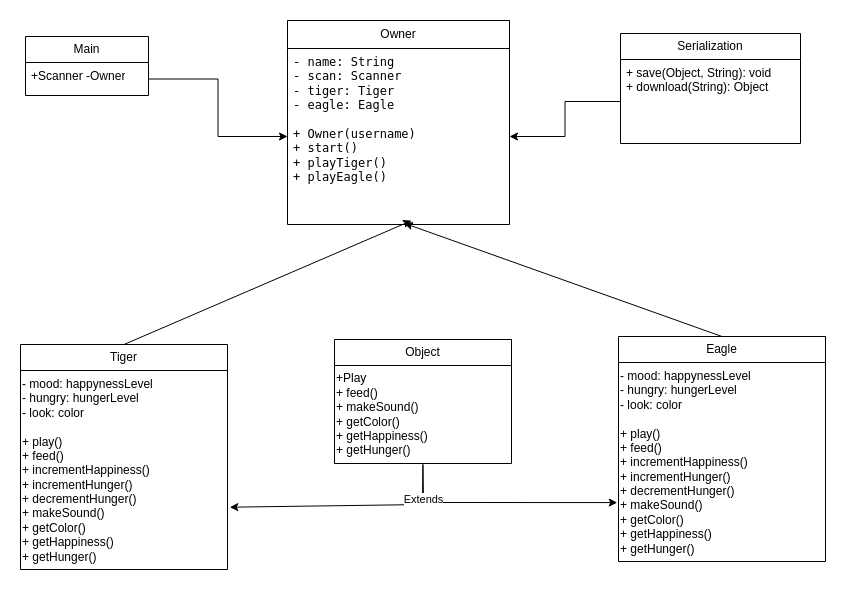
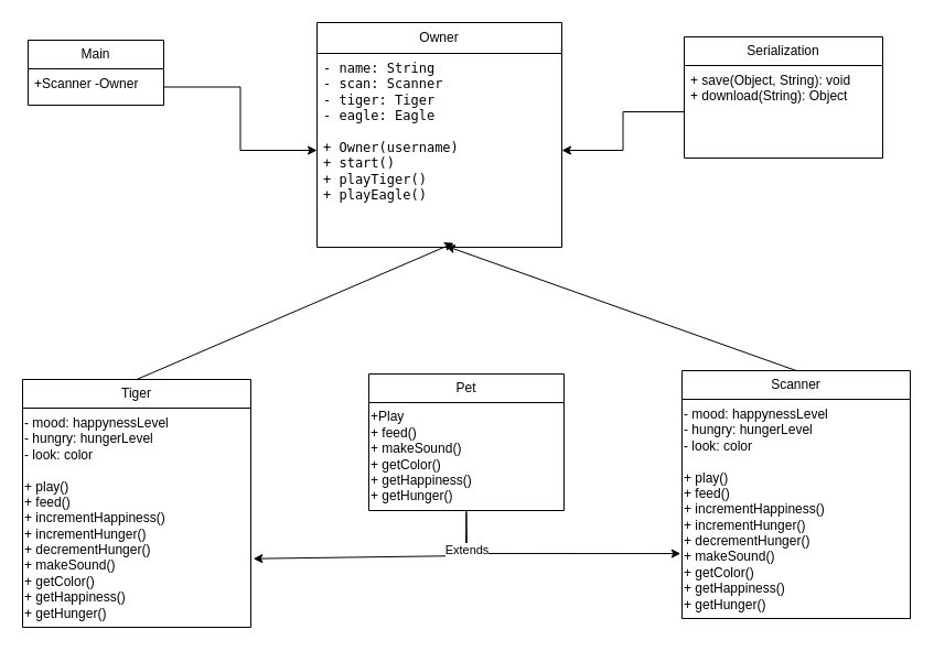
- <mxCell id="12" value="Eagle" style="swimlane;fontStyle=0;childLayout=stackLayout;horizontal=1;startSize=26;fillColor=none;horizontalStack=0;resizeParent=1;resizeParentMax=0;resizeLast=0;collapsible=1;marginBottom=0;whiteSpace=wrap;html=1;" vertex="1" parent="1"><mxGeometry x="618" y="336" width="207" height="225" as="geometry" /></mxCell>
+ <mxCell id="12" value="Scanner" style="swimlane;fontStyle=0;childLayout=stackLayout;horizontal=1;startSize=26;fillColor=none;horizontalStack=0;resizeParent=1;resizeParentMax=0;resizeLast=0;collapsible=1;marginBottom=0;whiteSpace=wrap;html=1;" vertex="1" parent="1"><mxGeometry x="618" y="336" width="207" height="225" as="geometry" /></mxCell>
- <mxCell id="2" value="Object" style="swimlane;fontStyle=0;childLayout=stackLayout;horizontal=1;startSize=26;fillColor=none;horizontalStack=0;resizeParent=1;resizeParentMax=0;resizeLast=0;collapsible=1;marginBottom=0;whiteSpace=wrap;html=1;" parent="1" vertex="1"><mxGeometry x="334" y="339" width="177" height="124" as="geometry" /></mxCell>
+ <mxCell id="2" value="Pet" style="swimlane;fontStyle=0;childLayout=stackLayout;horizontal=1;startSize=26;fillColor=none;horizontalStack=0;resizeParent=1;resizeParentMax=0;resizeLast=0;collapsible=1;marginBottom=0;whiteSpace=wrap;html=1;" parent="1" vertex="1"><mxGeometry x="334" y="339" width="177" height="124" as="geometry" /></mxCell>
